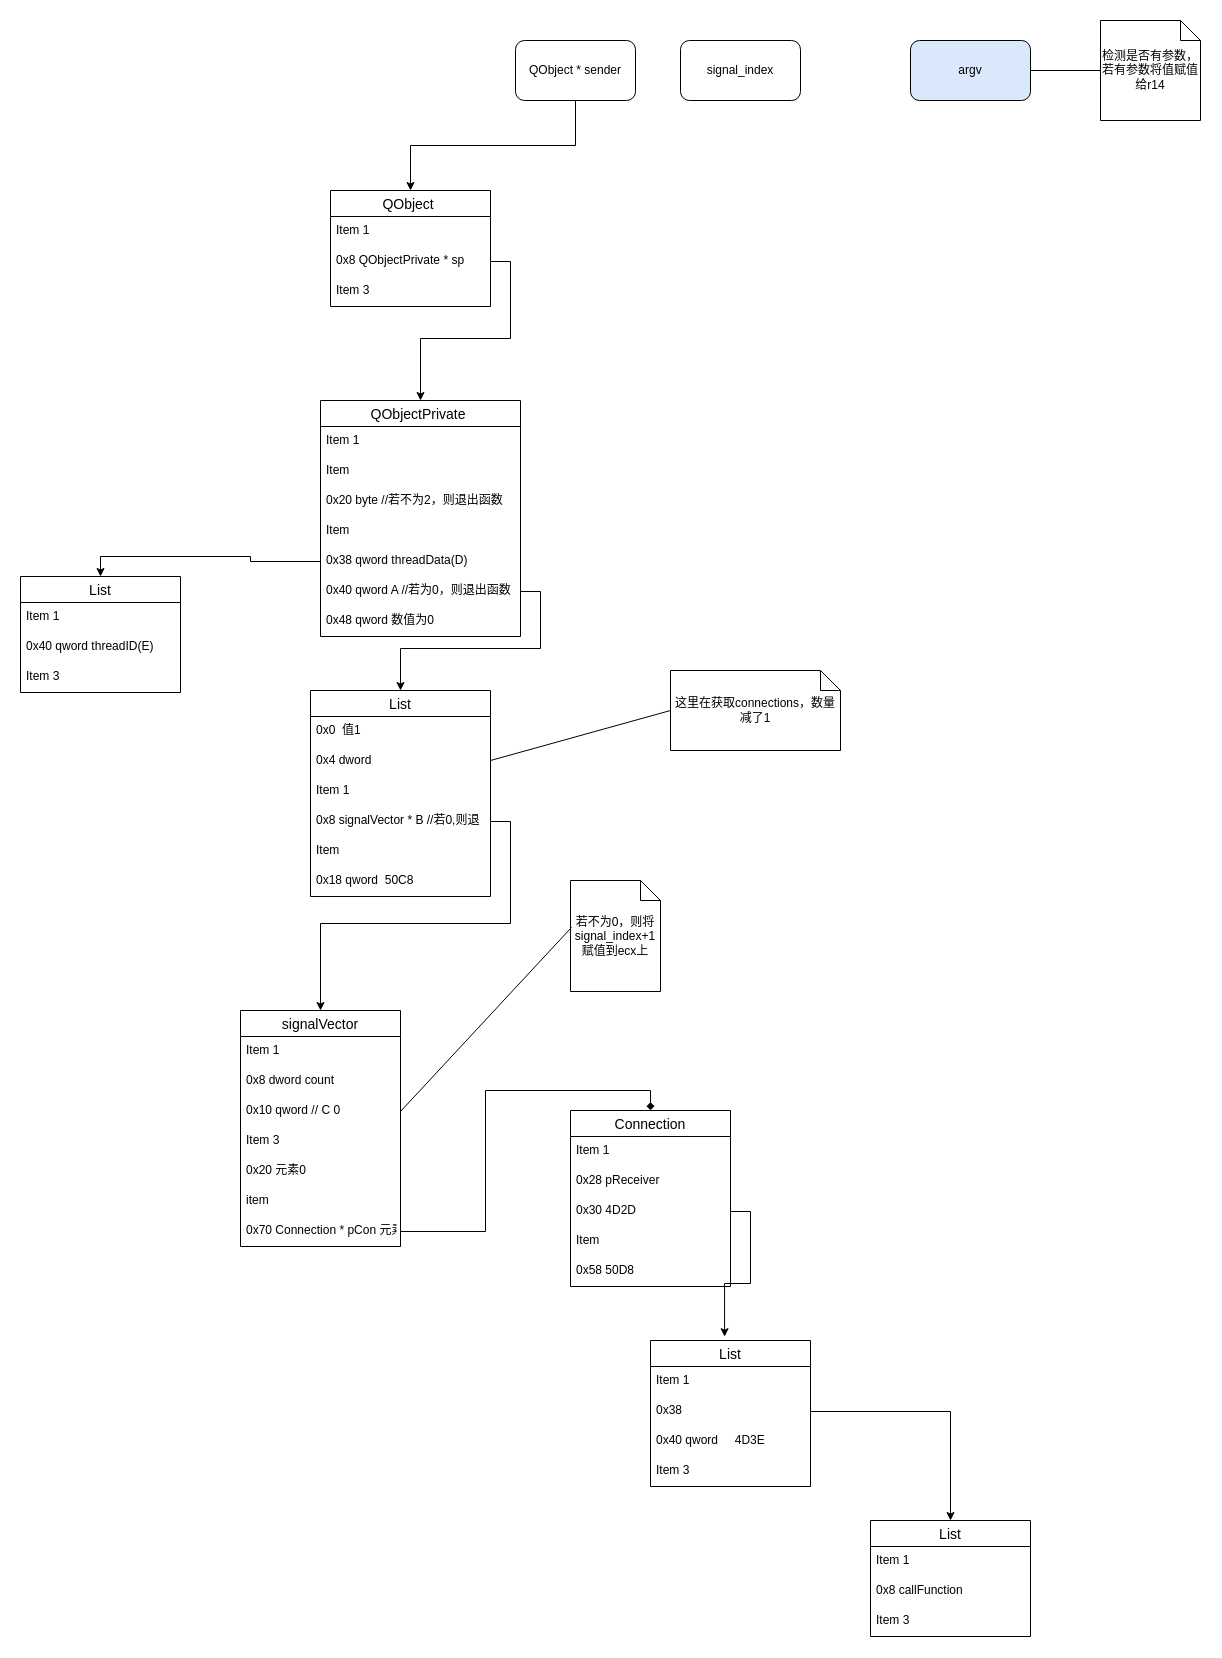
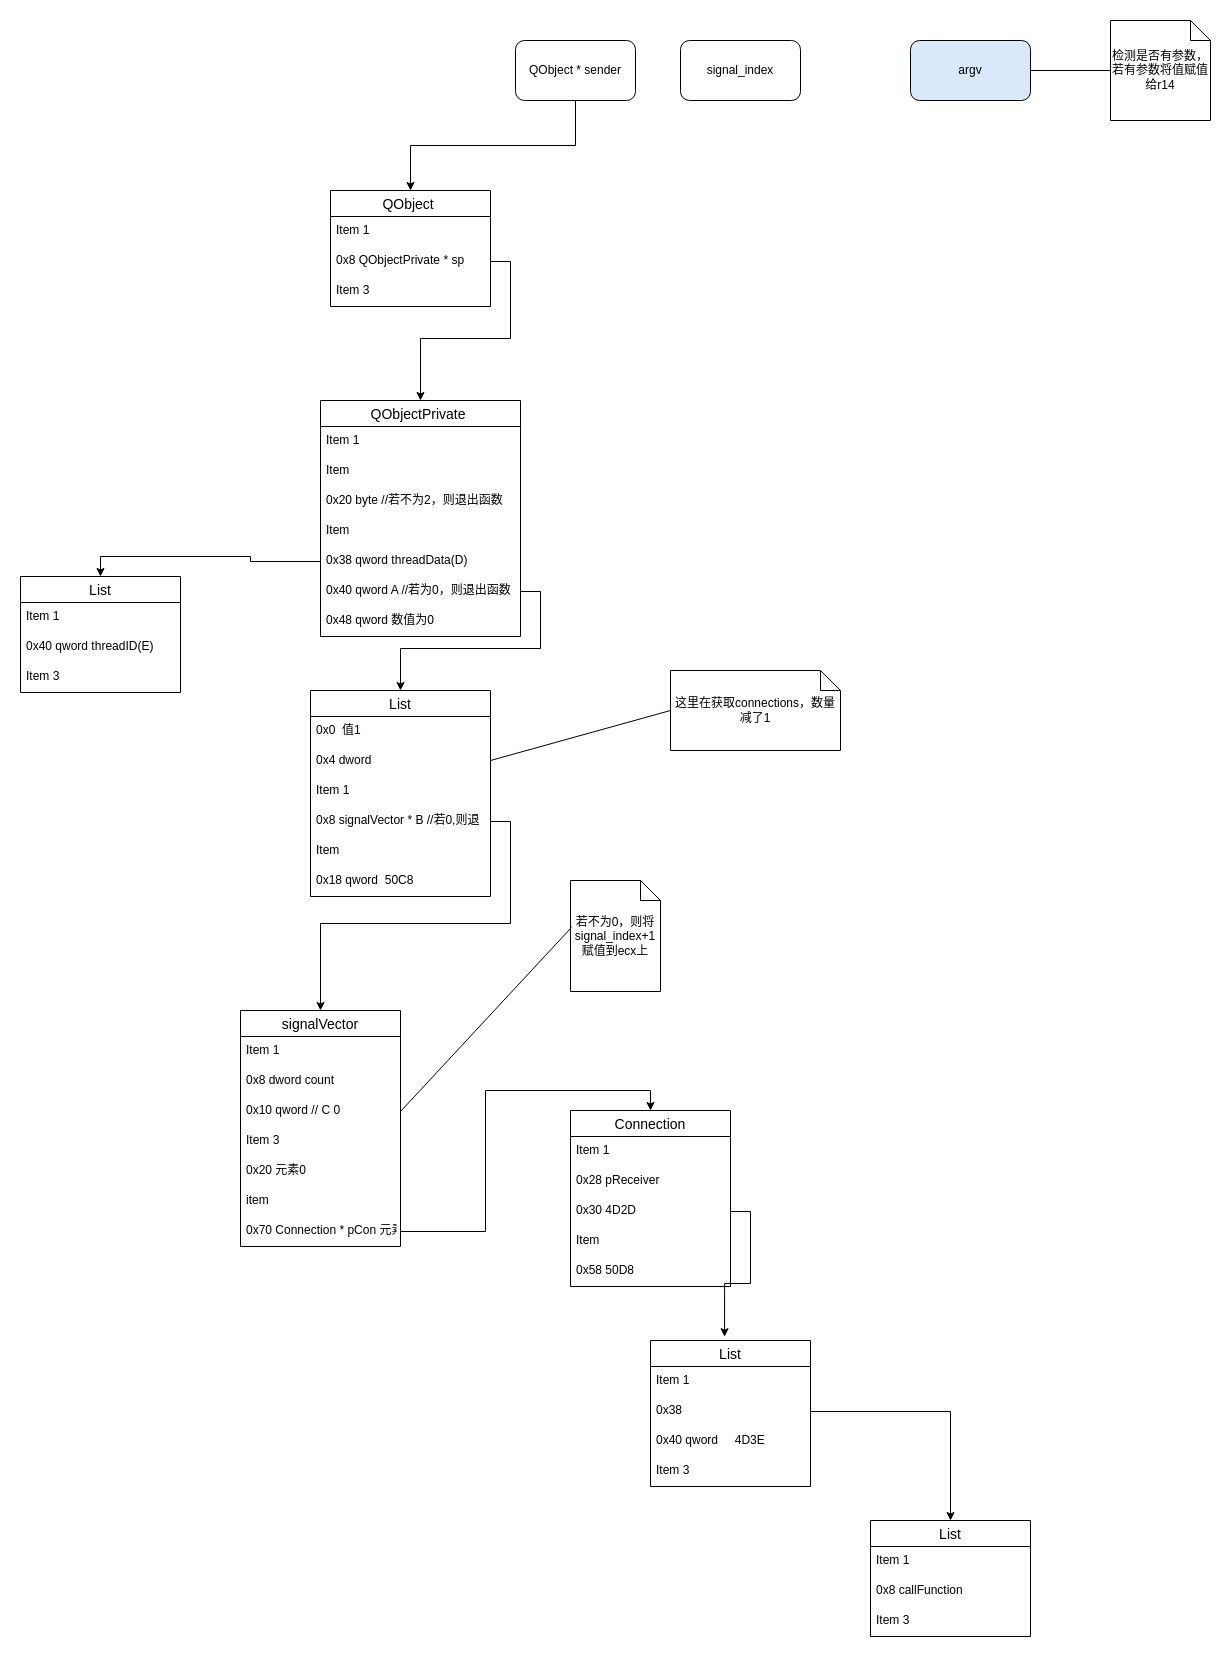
- <mxCell id="19" value="检测是否有参数，若有参数将值赋值给r14" style="shape=note;size=20;whiteSpace=wrap;html=1;" vertex="1" parent="1"><mxGeometry x="1100" y="20" width="100" height="100" as="geometry" /></mxCell>
+ <mxCell id="19" value="检测是否有参数，若有参数将值赋值给r14" style="shape=note;size=20;whiteSpace=wrap;html=1;" vertex="1" parent="1"><mxGeometry x="1110" y="20" width="100" height="100" as="geometry" /></mxCell>
- <mxCell id="46" style="edgeStyle=orthogonalEdgeStyle;rounded=0;orthogonalLoop=1;jettySize=auto;html=1;exitX=1;exitY=0.5;exitDx=0;exitDy=0;entryX=0.5;entryY=0;entryDx=0;entryDy=0;endArrow=diamond;" edge="1" parent="1" source="36" target="40"><mxGeometry relative="1" as="geometry" /></mxCell>
+ <mxCell id="46" style="edgeStyle=orthogonalEdgeStyle;rounded=0;orthogonalLoop=1;jettySize=auto;html=1;exitX=1;exitY=0.5;exitDx=0;exitDy=0;entryX=0.5;entryY=0;entryDx=0;entryDy=0;" edge="1" parent="1" source="36" target="40"><mxGeometry relative="1" as="geometry" /></mxCell>
